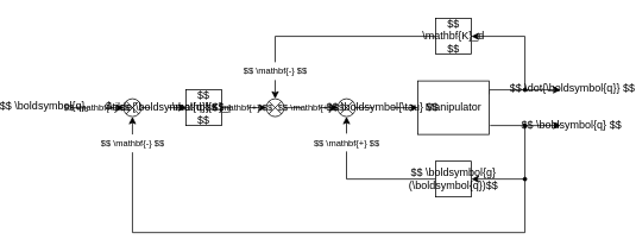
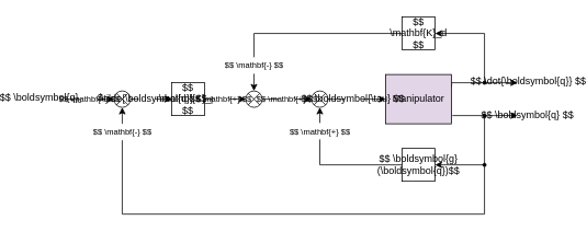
- <mxCell id="11" value="Manipulator" style="rounded=0;whiteSpace=wrap;html=1;" parent="1" vertex="1"><mxGeometry x="436" y="90" width="80" height="60" as="geometry" /></mxCell>
+ <mxCell id="11" value="Manipulator" style="rounded=0;whiteSpace=wrap;html=1;fillColor=#e1d5e7;" parent="1" vertex="1"><mxGeometry x="436" y="90" width="80" height="60" as="geometry" /></mxCell>
